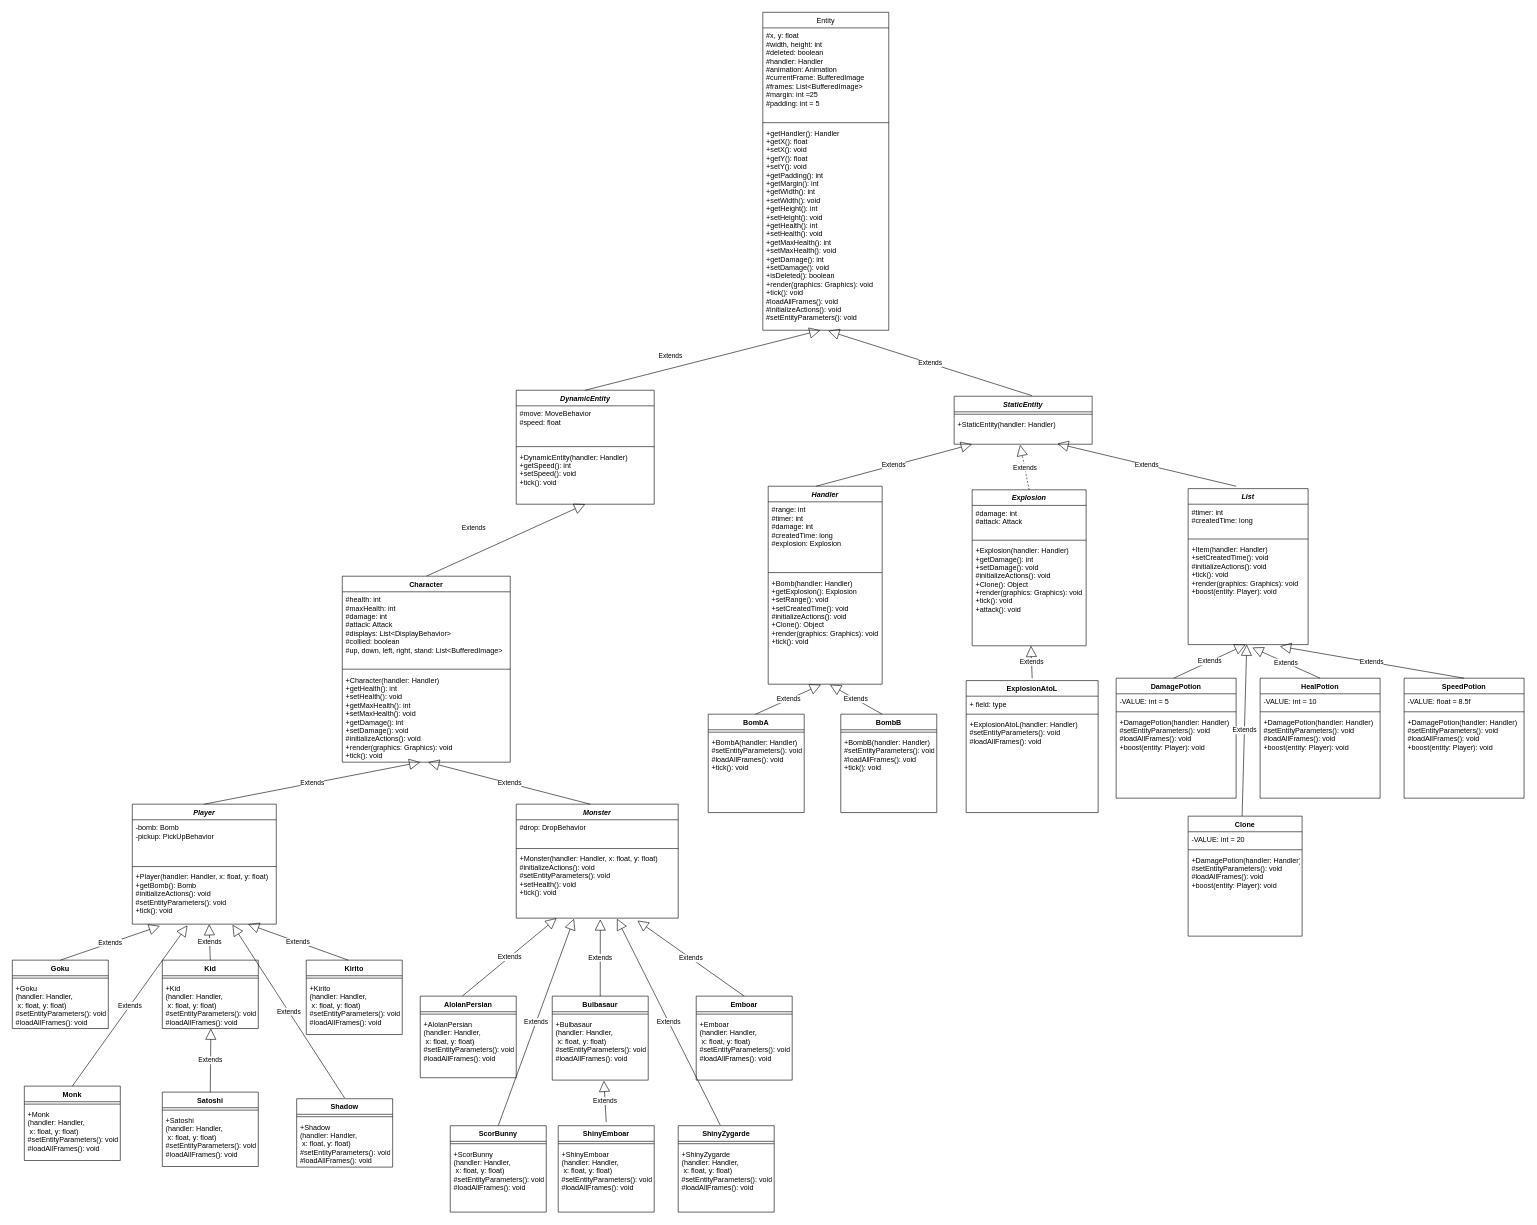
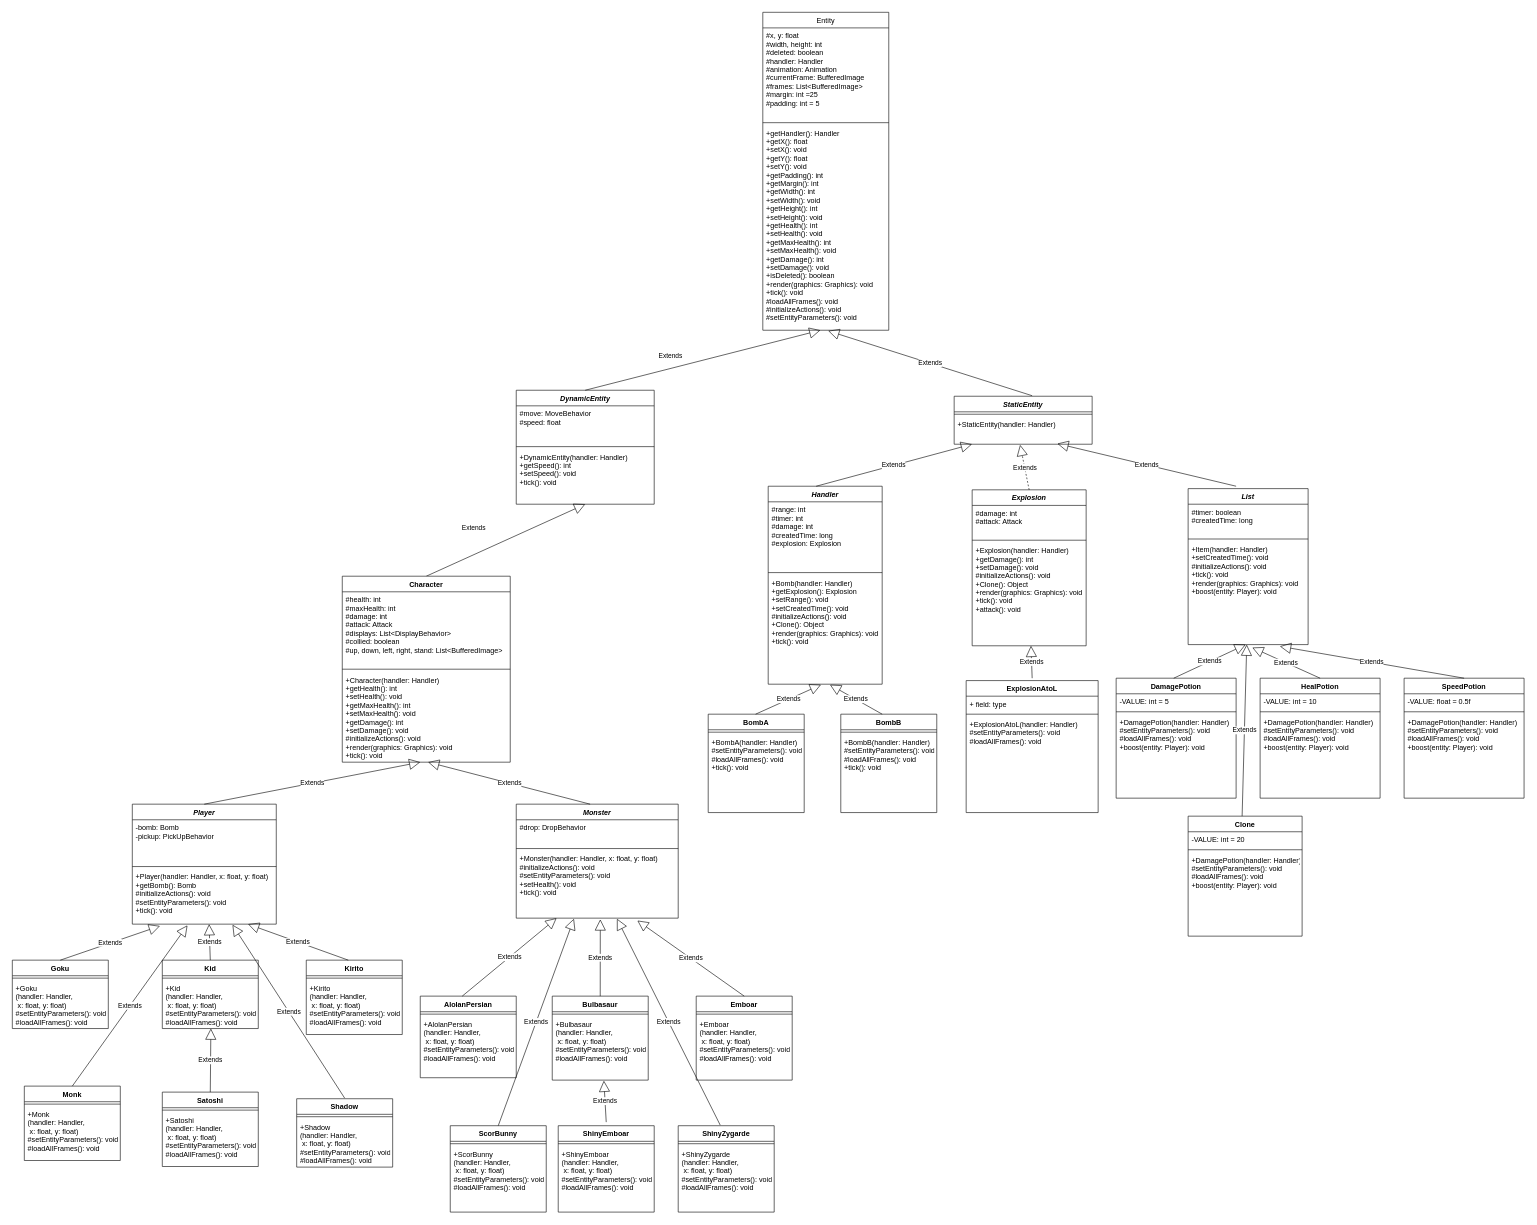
- <mxCell id="88" value="#timer: int&#10;#createdTime: long" style="text;strokeColor=none;fillColor=none;align=left;verticalAlign=top;spacingLeft=4;spacingRight=4;overflow=hidden;rotatable=0;points=[[0,0.5],[1,0.5]];portConstraint=eastwest;" parent="87" vertex="1"><mxGeometry y="26" width="200" height="54" as="geometry" /></mxCell>
+ <mxCell id="88" value="#timer: boolean&#10;#createdTime: long" style="text;strokeColor=none;fillColor=none;align=left;verticalAlign=top;spacingLeft=4;spacingRight=4;overflow=hidden;rotatable=0;points=[[0,0.5],[1,0.5]];portConstraint=eastwest;" parent="87" vertex="1"><mxGeometry y="26" width="200" height="54" as="geometry" /></mxCell>
- <mxCell id="123" value="-VALUE: float = 8.5f" style="text;strokeColor=none;fillColor=none;align=left;verticalAlign=top;spacingLeft=4;spacingRight=4;overflow=hidden;rotatable=0;points=[[0,0.5],[1,0.5]];portConstraint=eastwest;" parent="121" vertex="1"><mxGeometry y="26" width="200" height="26" as="geometry" /></mxCell>
+ <mxCell id="123" value="-VALUE: float = 0.5f" style="text;strokeColor=none;fillColor=none;align=left;verticalAlign=top;spacingLeft=4;spacingRight=4;overflow=hidden;rotatable=0;points=[[0,0.5],[1,0.5]];portConstraint=eastwest;" parent="121" vertex="1"><mxGeometry y="26" width="200" height="26" as="geometry" /></mxCell>
